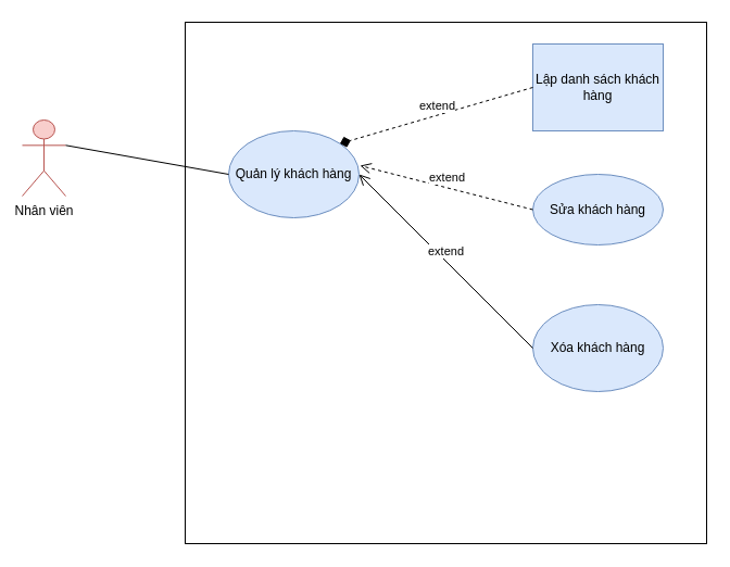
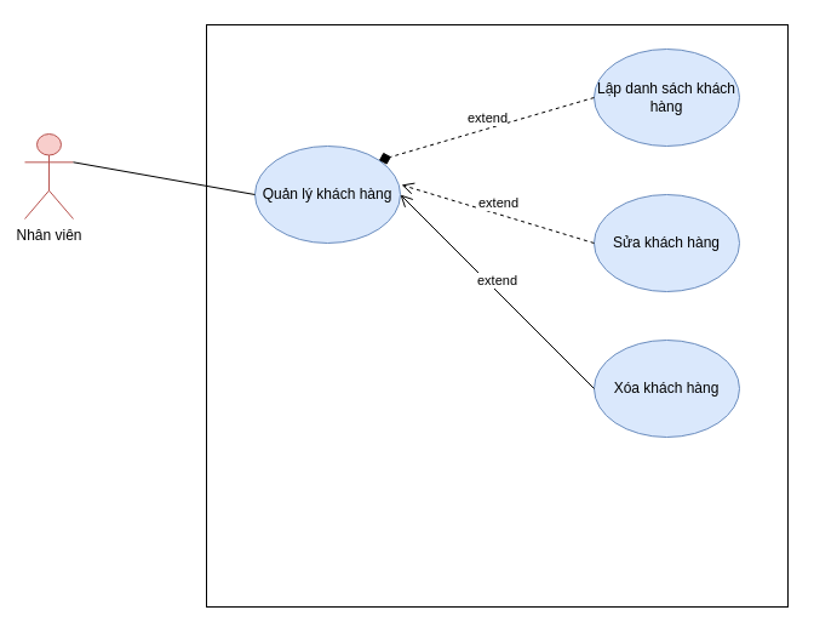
- <mxCell id="5" value="Lập danh sách khách hàng" style="whiteSpace=wrap;html=1;fillColor=#dae8fc;strokeColor=#6c8ebf;rounded=0;" parent="1" vertex="1"><mxGeometry x="490" y="40" width="120" height="80" as="geometry" /></mxCell>
+ <mxCell id="5" value="Lập danh sách khách hàng" style="ellipse;whiteSpace=wrap;html=1;fillColor=#dae8fc;strokeColor=#6c8ebf;" parent="1" vertex="1"><mxGeometry x="490" y="40" width="120" height="80" as="geometry" /></mxCell>
- <mxCell id="6" value="Sửa khách hàng" style="ellipse;whiteSpace=wrap;html=1;fillColor=#dae8fc;strokeColor=#6c8ebf;" parent="1" vertex="1"><mxGeometry x="490" y="160" width="120" height="65" as="geometry" /></mxCell>
+ <mxCell id="6" value="Sửa khách hàng" style="ellipse;whiteSpace=wrap;html=1;fillColor=#dae8fc;strokeColor=#6c8ebf;" parent="1" vertex="1"><mxGeometry x="490" y="160" width="120" height="80" as="geometry" /></mxCell>
